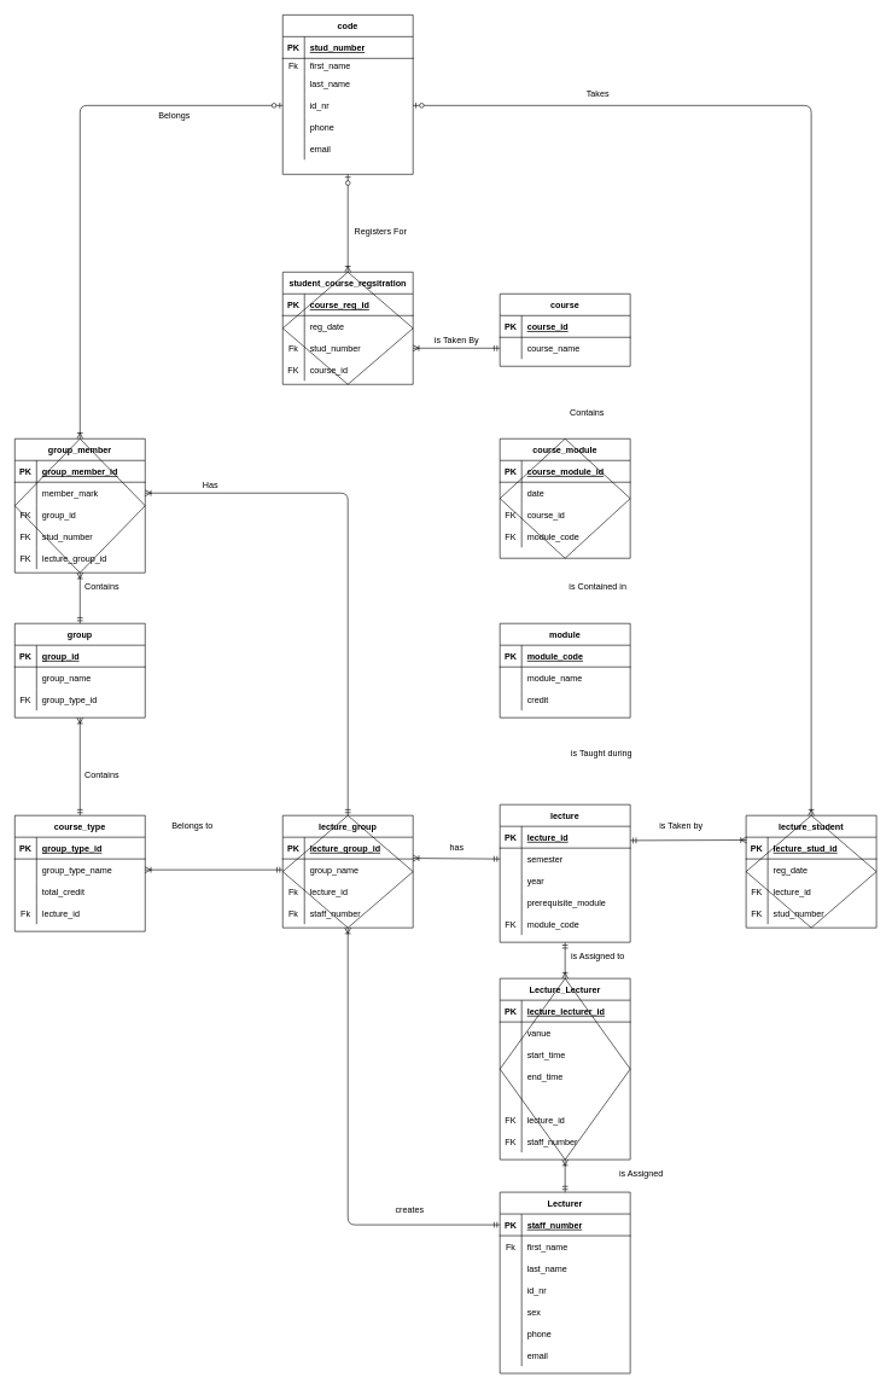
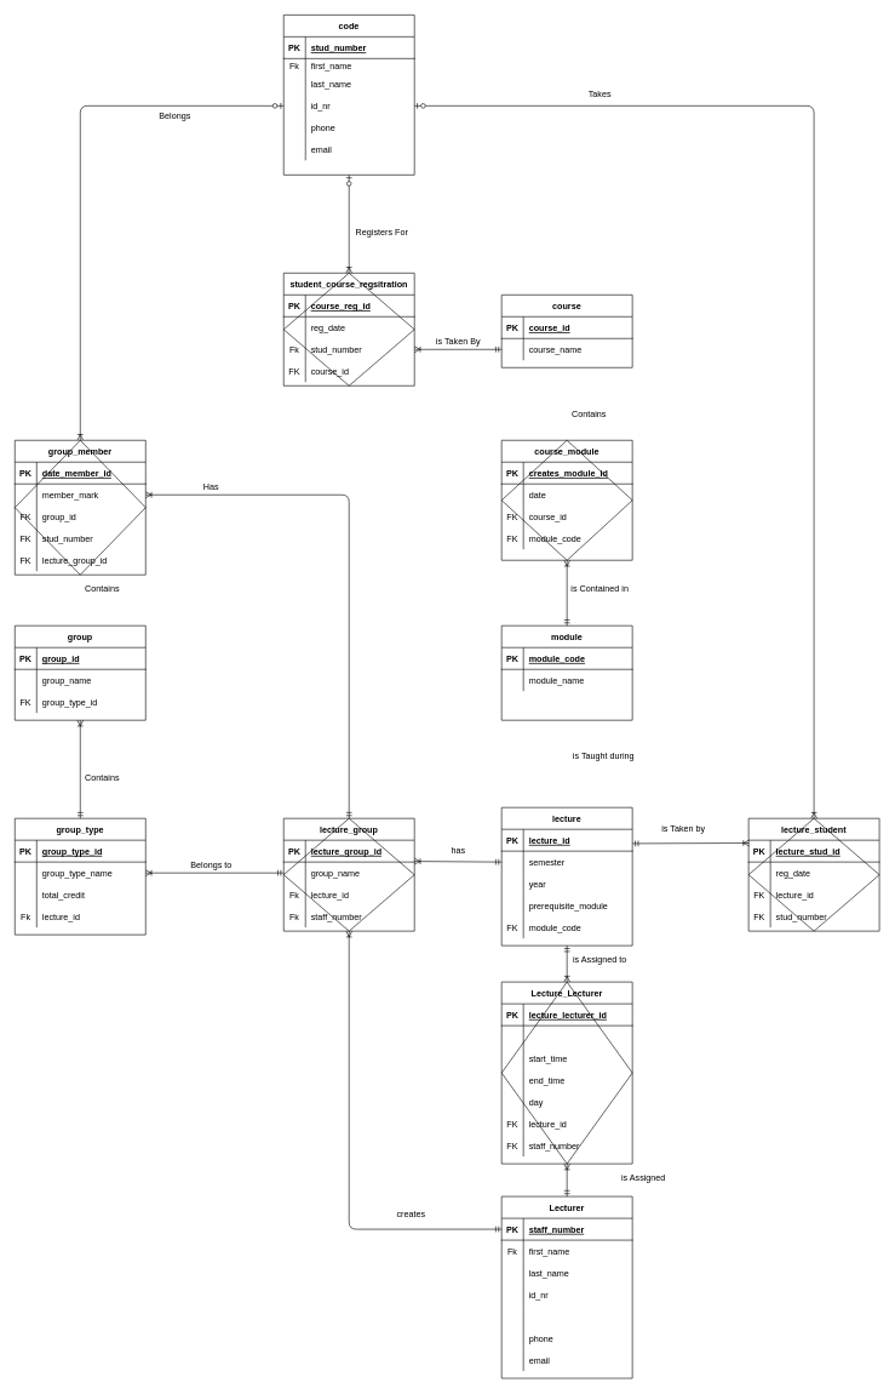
- <mxCell id="129" value="group_member_id" style="shape=partialRectangle;connectable=0;fillColor=none;top=0;left=0;bottom=0;right=0;align=left;spacingLeft=6;fontStyle=5;overflow=hidden;" parent="127" vertex="1"><mxGeometry x="30" width="150" height="30" as="geometry" /></mxCell>
+ <mxCell id="129" value="date_member_id" style="shape=partialRectangle;connectable=0;fillColor=none;top=0;left=0;bottom=0;right=0;align=left;spacingLeft=6;fontStyle=5;overflow=hidden;" parent="127" vertex="1"><mxGeometry x="30" width="150" height="30" as="geometry" /></mxCell>
- <mxCell id="57" value="course_module_id" style="shape=partialRectangle;connectable=0;fillColor=none;top=0;left=0;bottom=0;right=0;align=left;spacingLeft=6;fontStyle=5;overflow=hidden;" parent="55" vertex="1"><mxGeometry x="30" width="150" height="30" as="geometry" /></mxCell>
+ <mxCell id="57" value="creates_module_id" style="shape=partialRectangle;connectable=0;fillColor=none;top=0;left=0;bottom=0;right=0;align=left;spacingLeft=6;fontStyle=5;overflow=hidden;" parent="55" vertex="1"><mxGeometry x="30" width="150" height="30" as="geometry" /></mxCell>
- <mxCell id="160" value="" style="fontSize=12;html=1;endArrow=ERoneToMany;startArrow=ERmandOne;exitX=0.5;exitY=0;exitDx=0;exitDy=0;entryX=0.5;entryY=1;entryDx=0;entryDy=0;" parent="1" source="111" target="126" edge="1"><mxGeometry width="100" height="100" relative="1" as="geometry"><mxPoint x="270" y="845" as="sourcePoint" /><mxPoint x="270" y="740" as="targetPoint" /></mxGeometry></mxCell>
+ <mxCell id="67" value="" style="fontSize=12;html=1;endArrow=ERoneToMany;startArrow=ERmandOne;entryX=0.5;entryY=1;entryDx=0;entryDy=0;exitX=0.5;exitY=0;exitDx=0;exitDy=0;" parent="1" source="44" target="54" edge="1"><mxGeometry width="100" height="100" relative="1" as="geometry"><mxPoint x="920" y="750" as="sourcePoint" /><mxPoint x="790" y="545" as="targetPoint" /></mxGeometry></mxCell>
- <mxCell id="53" value="credit" style="shape=partialRectangle;connectable=0;fillColor=none;top=0;left=0;bottom=0;right=0;align=left;spacingLeft=6;overflow=hidden;" parent="51" vertex="1"><mxGeometry x="30" width="150" height="30" as="geometry" /></mxCell>
- <mxCell id="121" value="Belongs to" style="text;html=1;align=center;verticalAlign=middle;resizable=0;points=[];autosize=1;" parent="1" vertex="1"><mxGeometry x="230" y="1130" width="70" height="20" as="geometry" /></mxCell>
+ <mxCell id="121" value="Belongs to" style="text;html=1;align=center;verticalAlign=middle;resizable=0;points=[];autosize=1;" parent="1" vertex="1"><mxGeometry x="255" y="1180" width="70" height="20" as="geometry" /></mxCell>
- <mxCell id="98" value="course_type" style="shape=table;startSize=30;container=1;collapsible=1;childLayout=tableLayout;fixedRows=1;rowLines=0;fontStyle=1;align=center;resizeLast=1;" parent="1" vertex="1"><mxGeometry x="20" y="1125" width="180" height="160" as="geometry" /></mxCell>
+ <mxCell id="98" value="group_type" style="shape=table;startSize=30;container=1;collapsible=1;childLayout=tableLayout;fixedRows=1;rowLines=0;fontStyle=1;align=center;resizeLast=1;" parent="1" vertex="1"><mxGeometry x="20" y="1125" width="180" height="160" as="geometry" /></mxCell>
- <mxCell id="184" value="vanue" style="shape=partialRectangle;connectable=0;fillColor=none;top=0;left=0;bottom=0;right=0;align=left;spacingLeft=6;overflow=hidden;" parent="182" vertex="1"><mxGeometry x="30" width="150" height="30" as="geometry" /></mxCell>
+ <mxCell id="193" value="day" style="shape=partialRectangle;connectable=0;fillColor=none;top=0;left=0;bottom=0;right=0;align=left;spacingLeft=6;overflow=hidden;" parent="191" vertex="1"><mxGeometry x="30" width="150" height="30" as="geometry" /></mxCell>
- <mxCell id="86" value="sex" style="shape=partialRectangle;connectable=0;fillColor=none;top=0;left=0;bottom=0;right=0;align=left;spacingLeft=6;overflow=hidden;" parent="84" vertex="1"><mxGeometry x="30" width="150" height="30" as="geometry" /></mxCell>
